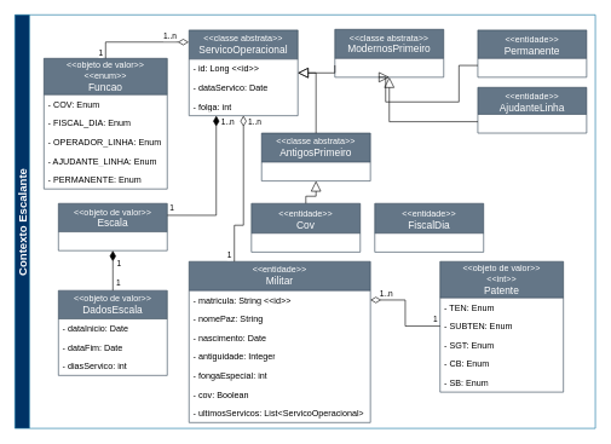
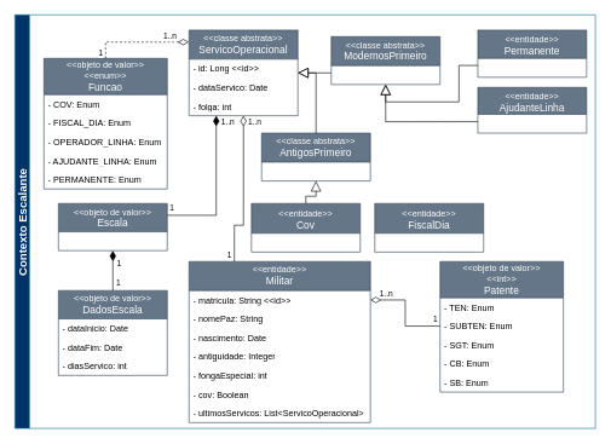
- <mxCell id="28" value="" style="endArrow=none;html=1;endSize=12;startArrow=diamondThin;startSize=12;startFill=0;edgeStyle=orthogonalEdgeStyle;rounded=0;exitX=-0.003;exitY=0.14;exitDx=0;exitDy=0;entryX=0.5;entryY=0;entryDx=0;entryDy=0;exitPerimeter=0;" parent="1" source="10" target="22" edge="1"><mxGeometry relative="1" as="geometry"><mxPoint x="220" y="41" as="sourcePoint" /><mxPoint x="220" y="-39" as="targetPoint" /></mxGeometry></mxCell>
+ <mxCell id="28" value="" style="endArrow=none;html=1;endSize=12;startArrow=diamondThin;startSize=12;startFill=0;edgeStyle=orthogonalEdgeStyle;rounded=0;exitX=-0.003;exitY=0.14;exitDx=0;exitDy=0;entryX=0.5;entryY=0;entryDx=0;entryDy=0;exitPerimeter=0;dashed=1;" parent="1" source="10" target="22" edge="1"><mxGeometry relative="1" as="geometry"><mxPoint x="220" y="41" as="sourcePoint" /><mxPoint x="220" y="-39" as="targetPoint" /></mxGeometry></mxCell>
- <mxCell id="43" value="&lt;div&gt;&amp;lt;&amp;lt;classe abstrata&amp;gt;&amp;gt;&lt;/div&gt;&lt;div&gt;&lt;font style=&quot;font-size: 14px;&quot;&gt;ModernosPrimeiro&lt;/font&gt;&lt;/div&gt;" style="swimlane;fontStyle=0;childLayout=stackLayout;horizontal=1;startSize=40;fillColor=#647687;horizontalStack=0;resizeParent=1;resizeParentMax=0;resizeLast=0;collapsible=1;marginBottom=0;whiteSpace=wrap;html=1;fontColor=#ffffff;strokeColor=#314354;" vertex="1" parent="1"><mxGeometry x="461" y="40" width="150" height="66" as="geometry" /></mxCell>
+ <mxCell id="43" value="&lt;div&gt;&amp;lt;&amp;lt;classe abstrata&amp;gt;&amp;gt;&lt;/div&gt;&lt;div&gt;&lt;font style=&quot;font-size: 14px;&quot;&gt;ModernosPrimeiro&lt;/font&gt;&lt;/div&gt;" style="swimlane;fontStyle=0;childLayout=stackLayout;horizontal=1;startSize=40;fillColor=#647687;horizontalStack=0;resizeParent=1;resizeParentMax=0;resizeLast=0;collapsible=1;marginBottom=0;whiteSpace=wrap;html=1;fontColor=#ffffff;strokeColor=#314354;" vertex="1" parent="1"><mxGeometry x="456" y="50" width="150" height="66" as="geometry" /></mxCell>
